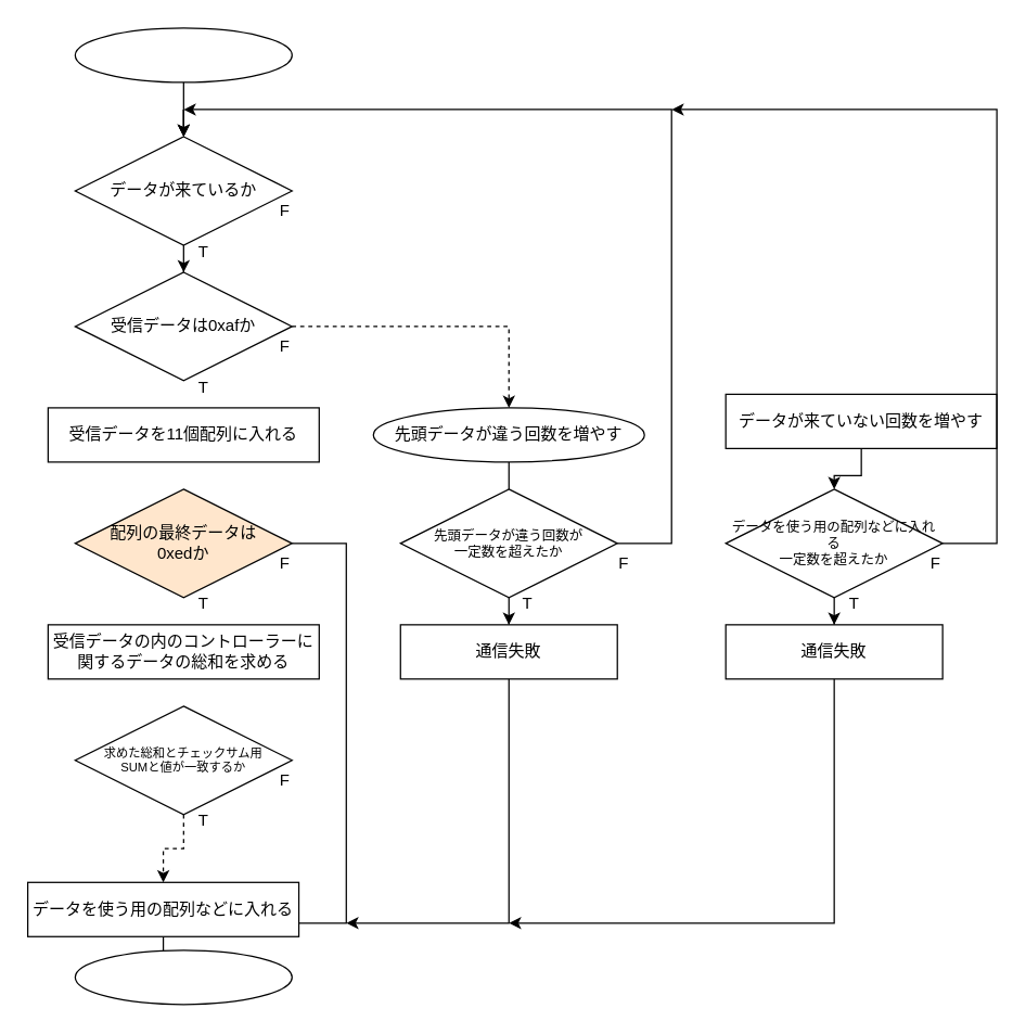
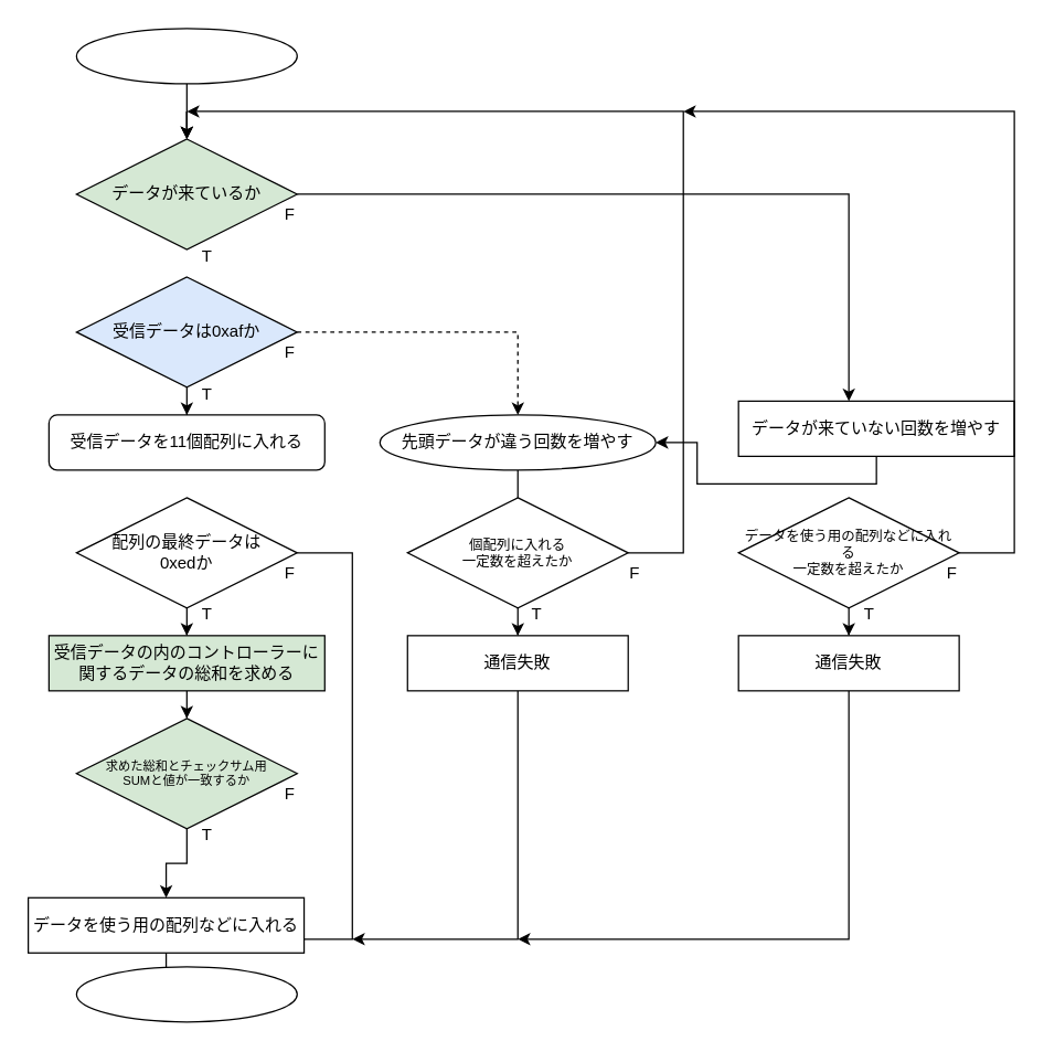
- <mxCell id="6" value="データが来ているか" style="rhombus;whiteSpace=wrap;html=1;fontSize=12;" vertex="1" parent="1"><mxGeometry x="55" y="100" width="160" height="80" as="geometry" /></mxCell>
+ <mxCell id="6" value="データが来ているか" style="rhombus;whiteSpace=wrap;html=1;fontSize=12;fillColor=#d5e8d4;" vertex="1" parent="1"><mxGeometry x="55" y="100" width="160" height="80" as="geometry" /></mxCell>
+ <mxCell id="5" style="edgeStyle=orthogonalEdgeStyle;rounded=0;orthogonalLoop=1;jettySize=auto;html=1;exitX=1;exitY=0.5;exitDx=0;exitDy=0;" edge="1" parent="1" source="6" target="22"><mxGeometry relative="1" as="geometry"><Array as="points"><mxPoint x="615" y="140" /></Array></mxGeometry></mxCell>
- <mxCell id="4" style="edgeStyle=orthogonalEdgeStyle;rounded=0;orthogonalLoop=1;jettySize=auto;html=1;exitX=0.5;exitY=1;exitDx=0;exitDy=0;" edge="1" parent="1" source="6" target="9"><mxGeometry relative="1" as="geometry" /></mxCell>
- <mxCell id="9" value="受信データは0xafか" style="rhombus;whiteSpace=wrap;html=1;" vertex="1" parent="1"><mxGeometry x="55" y="200" width="160" height="80" as="geometry" /></mxCell>
+ <mxCell id="9" value="受信データは0xafか" style="rhombus;whiteSpace=wrap;html=1;fillColor=#dae8fc;" vertex="1" parent="1"><mxGeometry x="55" y="200" width="160" height="80" as="geometry" /></mxCell>
+ <mxCell id="7" style="edgeStyle=orthogonalEdgeStyle;rounded=0;orthogonalLoop=1;jettySize=auto;html=1;exitX=0.5;exitY=1;exitDx=0;exitDy=0;" edge="1" parent="1" source="9" target="10"><mxGeometry relative="1" as="geometry" /></mxCell>
- <mxCell id="10" value="受信データを11個配列に入れる" style="rounded=0;whiteSpace=wrap;html=1;" vertex="1" parent="1"><mxGeometry x="35" y="300" width="200" height="40" as="geometry" /></mxCell>
+ <mxCell id="10" value="受信データを11個配列に入れる" style="whiteSpace=wrap;html=1;rounded=1;" vertex="1" parent="1"><mxGeometry x="35" y="300" width="200" height="40" as="geometry" /></mxCell>
- <mxCell id="21" style="edgeStyle=orthogonalEdgeStyle;rounded=0;orthogonalLoop=1;jettySize=auto;html=1;exitX=0.5;exitY=1;exitDx=0;exitDy=0;" edge="1" parent="1" source="22" target="25"><mxGeometry relative="1" as="geometry" /></mxCell>
+ <mxCell id="21" style="edgeStyle=orthogonalEdgeStyle;rounded=0;orthogonalLoop=1;jettySize=auto;html=1;exitX=0.5;exitY=1;exitDx=0;exitDy=0;" edge="1" parent="1" source="22" target="29"><mxGeometry relative="1" as="geometry" /></mxCell>
- <mxCell id="13" value="配列の最終データは&lt;div&gt;0xedか&lt;/div&gt;" style="rhombus;whiteSpace=wrap;html=1;fontSize=12;fillColor=#ffe6cc;" vertex="1" parent="1"><mxGeometry x="55" y="360" width="160" height="80" as="geometry" /></mxCell>
+ <mxCell id="13" value="配列の最終データは&lt;div&gt;0xedか&lt;/div&gt;" style="rhombus;whiteSpace=wrap;html=1;fontSize=12;" vertex="1" parent="1"><mxGeometry x="55" y="360" width="160" height="80" as="geometry" /></mxCell>
- <mxCell id="33" value="先頭データが違う回数が&lt;div&gt;一定数を超えたか&lt;/div&gt;" style="rhombus;whiteSpace=wrap;html=1;fontSize=10;" vertex="1" parent="1"><mxGeometry x="295" y="360" width="160" height="80" as="geometry" /></mxCell>
+ <mxCell id="33" value="個配列に入れる&lt;div&gt;一定数を超えたか&lt;/div&gt;" style="rhombus;whiteSpace=wrap;html=1;fontSize=10;" vertex="1" parent="1"><mxGeometry x="295" y="360" width="160" height="80" as="geometry" /></mxCell>
+ <mxCell id="11" style="edgeStyle=orthogonalEdgeStyle;rounded=0;orthogonalLoop=1;jettySize=auto;html=1;exitX=0.5;exitY=1;exitDx=0;exitDy=0;" edge="1" parent="1" source="13" target="15"><mxGeometry relative="1" as="geometry" /></mxCell>
- <mxCell id="15" value="受信データの内のコントローラーに関するデータの総和を求める" style="rounded=0;whiteSpace=wrap;html=1;fontSize=12;" vertex="1" parent="1"><mxGeometry x="35" y="460" width="200" height="40" as="geometry" /></mxCell>
+ <mxCell id="15" value="受信データの内のコントローラーに関するデータの総和を求める" style="rounded=0;whiteSpace=wrap;html=1;fontSize=12;fillColor=#d5e8d4;" vertex="1" parent="1"><mxGeometry x="35" y="460" width="200" height="40" as="geometry" /></mxCell>
+ <mxCell id="14" style="edgeStyle=orthogonalEdgeStyle;rounded=0;orthogonalLoop=1;jettySize=auto;html=1;exitX=0.5;exitY=1;exitDx=0;exitDy=0;" edge="1" parent="1" source="15" target="17"><mxGeometry relative="1" as="geometry" /></mxCell>
- <mxCell id="17" value="求めた総和とチェックサム用&lt;div&gt;SUMと値が一致するか&lt;/div&gt;" style="rhombus;whiteSpace=wrap;html=1;fontSize=9;" vertex="1" parent="1"><mxGeometry x="55" y="520" width="160" height="80" as="geometry" /></mxCell>
+ <mxCell id="17" value="求めた総和とチェックサム用&lt;div&gt;SUMと値が一致するか&lt;/div&gt;" style="rhombus;whiteSpace=wrap;html=1;fontSize=9;fillColor=#d5e8d4;" vertex="1" parent="1"><mxGeometry x="55" y="520" width="160" height="80" as="geometry" /></mxCell>
- <mxCell id="16" style="edgeStyle=orthogonalEdgeStyle;rounded=0;orthogonalLoop=1;jettySize=auto;html=1;exitX=0.5;exitY=1;exitDx=0;exitDy=0;dashed=1;" edge="1" parent="1" source="17" target="19"><mxGeometry relative="1" as="geometry" /></mxCell>
+ <mxCell id="16" style="edgeStyle=orthogonalEdgeStyle;rounded=0;orthogonalLoop=1;jettySize=auto;html=1;exitX=0.5;exitY=1;exitDx=0;exitDy=0;" edge="1" parent="1" source="17" target="19"><mxGeometry relative="1" as="geometry" /></mxCell>
